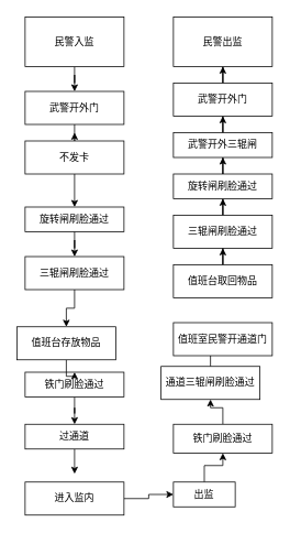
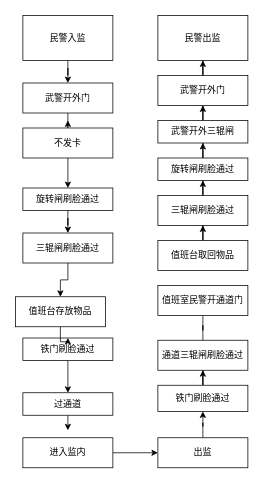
- <mxCell id="22" value="值班室民警开通道门" style="whiteSpace=wrap;html=1;" vertex="1" parent="1"><mxGeometry x="210" y="390" width="120" height="40" as="geometry" /></mxCell>
+ <mxCell id="22" value="值班室民警开通道门" style="whiteSpace=wrap;html=1;" vertex="1" parent="1"><mxGeometry x="210" y="380" width="120" height="40" as="geometry" /></mxCell>
- <mxCell id="21" value="通道三辊闸刷脸通过" style="whiteSpace=wrap;html=1;" vertex="1" parent="1"><mxGeometry x="195" y="443" width="120" height="40" as="geometry" /></mxCell>
+ <mxCell id="21" value="通道三辊闸刷脸通过" style="whiteSpace=wrap;html=1;" vertex="1" parent="1"><mxGeometry x="210" y="453" width="120" height="40" as="geometry" /></mxCell>
- <mxCell id="19" value="过通道" style="whiteSpace=wrap;html=1;" vertex="1" parent="1"><mxGeometry x="30" y="513" width="120" height="30" as="geometry" /></mxCell>
+ <mxCell id="19" value="过通道" style="whiteSpace=wrap;html=1;" vertex="1" parent="1"><mxGeometry x="30" y="523" width="120" height="30" as="geometry" /></mxCell>
- <mxCell id="15" value="出监" style="whiteSpace=wrap;html=1;" vertex="1" parent="1"><mxGeometry x="210" y="583" width="75" height="30" as="geometry" /></mxCell>
+ <mxCell id="15" value="出监" style="whiteSpace=wrap;html=1;" vertex="1" parent="1"><mxGeometry x="210" y="583" width="120" height="40" as="geometry" /></mxCell>
